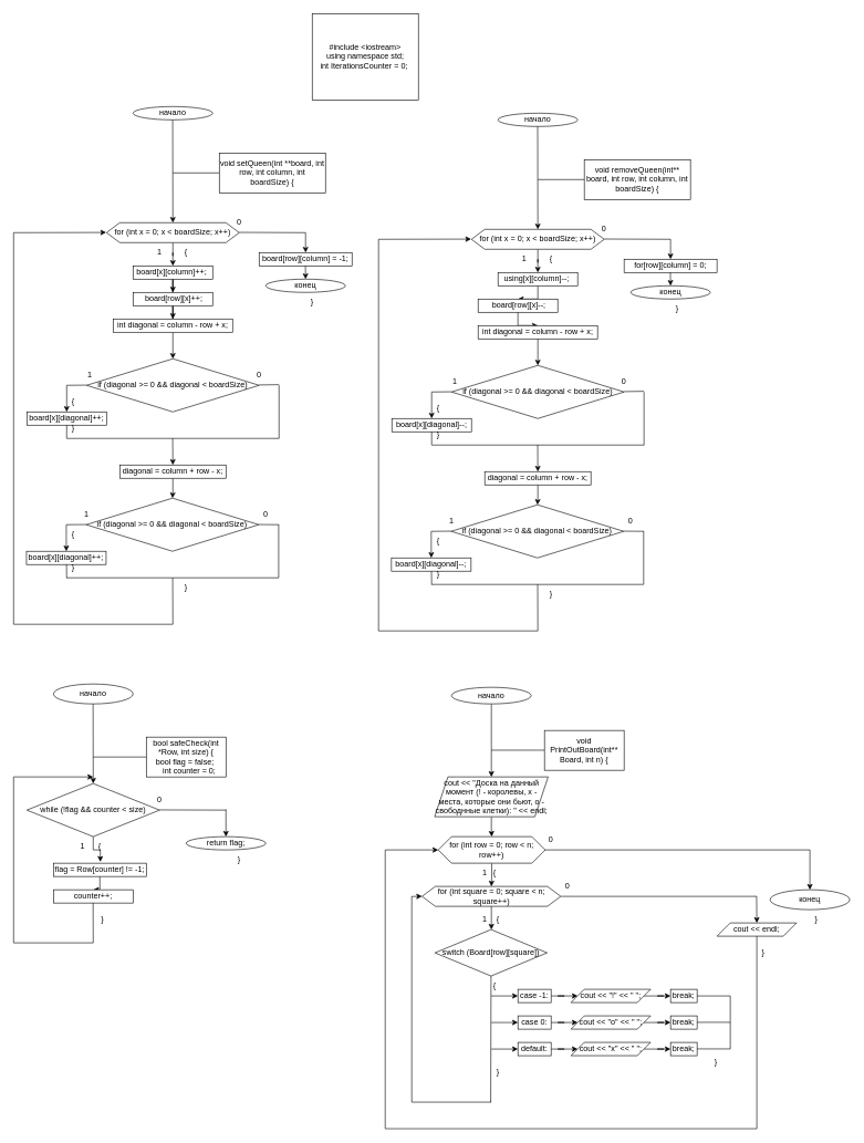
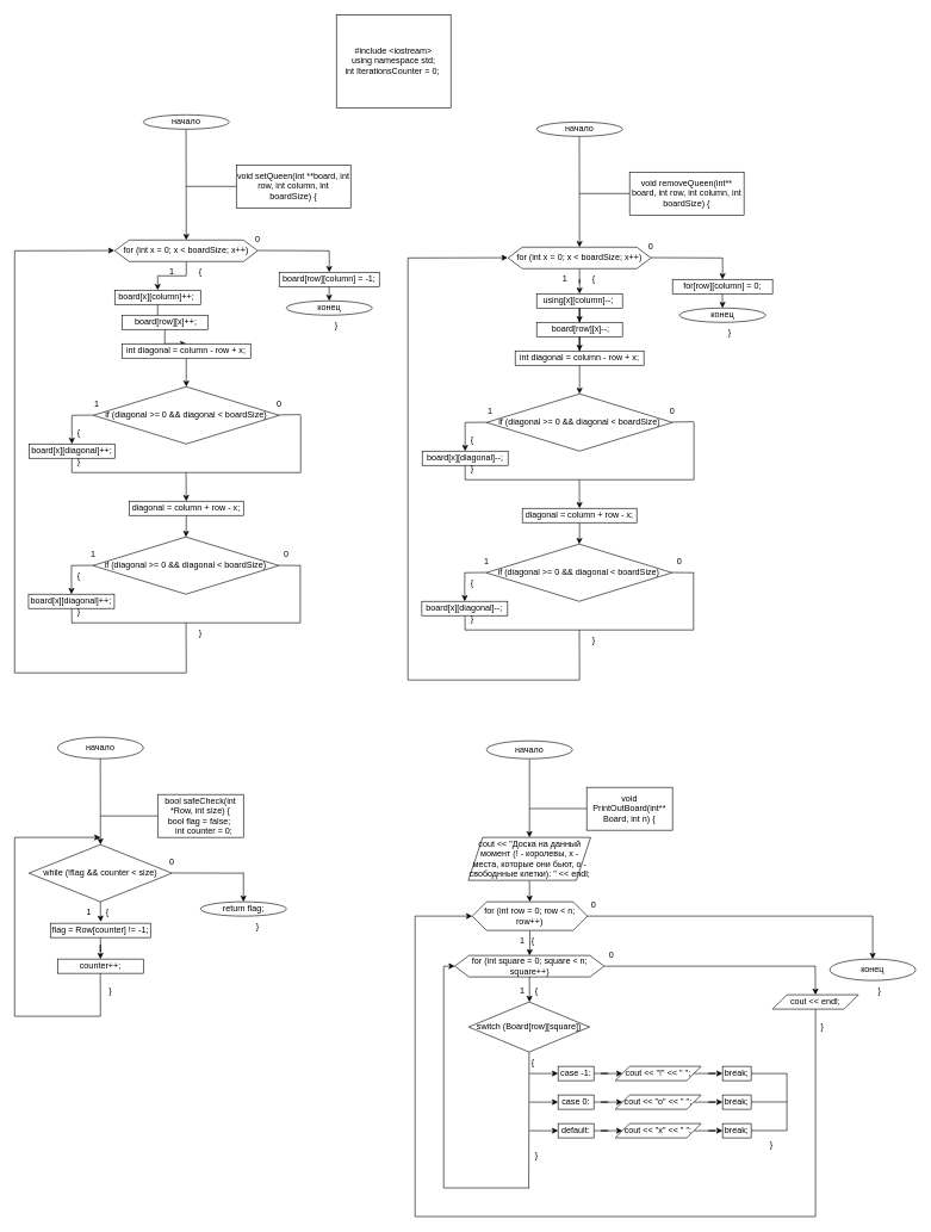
- <mxCell id="10" value="board[x][column]++;&amp;nbsp;" style="rounded=0;whiteSpace=wrap;html=1;" parent="1" vertex="1"><mxGeometry x="200" y="400" width="120" height="20" as="geometry" /></mxCell>
+ <mxCell id="10" value="board[x][column]++;&amp;nbsp;" style="rounded=0;whiteSpace=wrap;html=1;" parent="1" vertex="1"><mxGeometry x="160" y="405" width="120" height="20" as="geometry" /></mxCell>
- <mxCell id="12" value="&amp;nbsp;board[row][x]++;" style="rounded=0;whiteSpace=wrap;html=1;" parent="1" vertex="1"><mxGeometry x="200" y="440" width="120" height="20" as="geometry" /></mxCell>
+ <mxCell id="12" value="&amp;nbsp;board[row][x]++;" style="rounded=0;whiteSpace=wrap;html=1;" parent="1" vertex="1"><mxGeometry x="170" y="440" width="120" height="20" as="geometry" /></mxCell>
- <mxCell id="65" value="&amp;nbsp;board[row][x]--;" style="rounded=0;whiteSpace=wrap;html=1;" parent="1" vertex="1"><mxGeometry x="720" y="450" width="120" height="20" as="geometry" /></mxCell>
+ <mxCell id="65" value="&amp;nbsp;board[row][x]--;" style="rounded=0;whiteSpace=wrap;html=1;" parent="1" vertex="1"><mxGeometry x="750" y="450" width="120" height="20" as="geometry" /></mxCell>
- <mxCell id="115" value="flag = Row[counter] != -1;" style="rounded=0;whiteSpace=wrap;html=1;" parent="1" vertex="1"><mxGeometry x="80" y="1300" width="140" height="20" as="geometry" /></mxCell>
+ <mxCell id="115" value="flag = Row[counter] != -1;" style="rounded=0;whiteSpace=wrap;html=1;" parent="1" vertex="1"><mxGeometry x="70" y="1290" width="140" height="20" as="geometry" /></mxCell>
